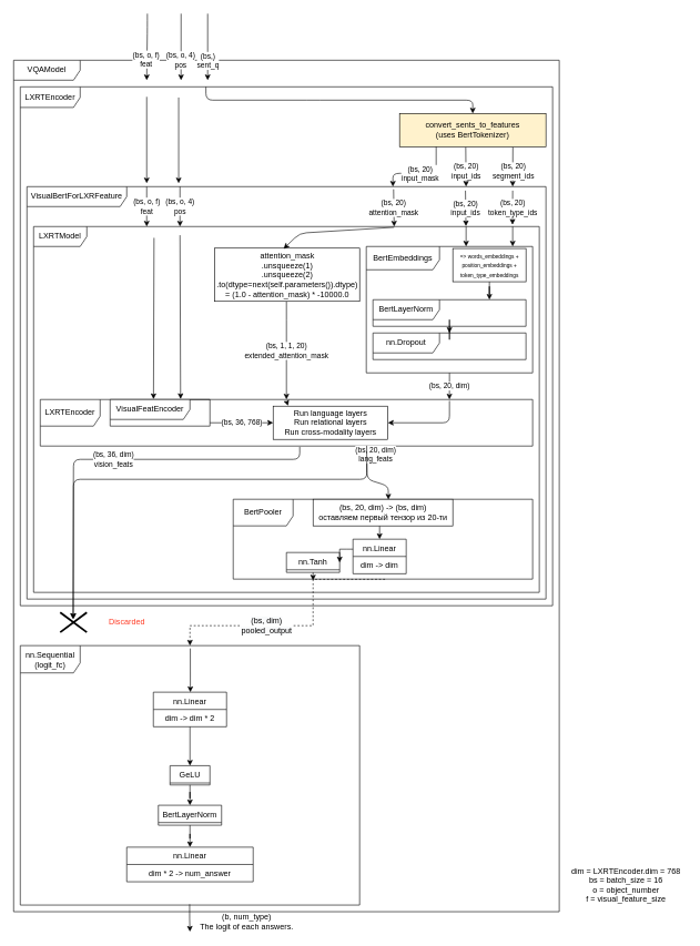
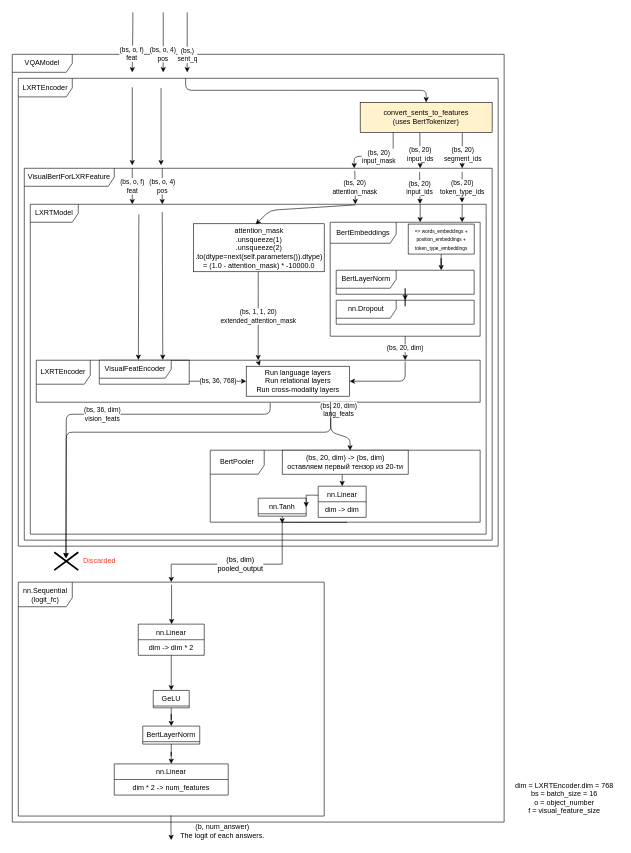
- <mxCell id="17" value="&lt;span style=&quot;background-color: rgb(248 , 249 , 250)&quot;&gt;&lt;span style=&quot;font-size: 12px&quot;&gt;(bs, dim)&lt;/span&gt;&lt;br&gt;&lt;span style=&quot;font-size: 12px&quot;&gt;pooled_output&lt;/span&gt;&lt;br&gt;&lt;/span&gt;" style="edgeStyle=orthogonalEdgeStyle;rounded=0;orthogonalLoop=1;jettySize=auto;html=1;exitX=0.507;exitY=1.003;exitDx=0;exitDy=0;exitPerimeter=0;dashed=1;" edge="1" parent="1" source="50" target="5"><mxGeometry x="0.262" relative="1" as="geometry"><Array as="points"><mxPoint x="470" y="940" /><mxPoint x="285" y="940" /></Array><mxPoint as="offset" /></mxGeometry></mxCell>
+ <mxCell id="17" value="&lt;span style=&quot;background-color: rgb(248 , 249 , 250)&quot;&gt;&lt;span style=&quot;font-size: 12px&quot;&gt;(bs, dim)&lt;/span&gt;&lt;br&gt;&lt;span style=&quot;font-size: 12px&quot;&gt;pooled_output&lt;/span&gt;&lt;br&gt;&lt;/span&gt;" style="edgeStyle=orthogonalEdgeStyle;rounded=0;orthogonalLoop=1;jettySize=auto;html=1;exitX=0.507;exitY=1.003;exitDx=0;exitDy=0;exitPerimeter=0;" edge="1" parent="1" source="50" target="5"><mxGeometry x="0.262" relative="1" as="geometry"><Array as="points"><mxPoint x="470" y="940" /><mxPoint x="285" y="940" /></Array><mxPoint as="offset" /></mxGeometry></mxCell>
- <mxCell id="67" value="&lt;font color=&quot;#ff3c26&quot;&gt;Discarded&lt;/font&gt;" style="text;html=1;align=center;verticalAlign=middle;resizable=0;points=[];autosize=1;strokeColor=none;fillColor=none;" vertex="1" parent="1"><mxGeometry x="155" y="925" width="70" height="20" as="geometry" /></mxCell>
+ <mxCell id="67" value="&lt;font color=&quot;#ff3c26&quot;&gt;Discarded&lt;/font&gt;" style="text;html=1;align=center;verticalAlign=middle;resizable=0;points=[];autosize=1;strokeColor=none;fillColor=none;" vertex="1" parent="1"><mxGeometry x="130" y="925" width="70" height="20" as="geometry" /></mxCell>
- <mxCell id="15" value="dim * 2 -&gt; num_answer" style="text;strokeColor=none;fillColor=none;align=center;verticalAlign=top;spacingLeft=4;spacingRight=4;overflow=hidden;rotatable=0;points=[[0,0.5],[1,0.5]];portConstraint=eastwest;" vertex="1" parent="14"><mxGeometry y="26" width="190" height="26" as="geometry" /></mxCell>
+ <mxCell id="15" value="dim * 2 -&gt; num_features" style="text;strokeColor=none;fillColor=none;align=center;verticalAlign=top;spacingLeft=4;spacingRight=4;overflow=hidden;rotatable=0;points=[[0,0.5],[1,0.5]];portConstraint=eastwest;" vertex="1" parent="14"><mxGeometry y="26" width="190" height="26" as="geometry" /></mxCell>
- <mxCell id="19" value="(b, num_type)&lt;br&gt;The logit of each answers." style="text;html=1;align=center;verticalAlign=middle;resizable=0;points=[];autosize=1;strokeColor=none;fillColor=none;" vertex="1" parent="1"><mxGeometry x="290" y="1370" width="160" height="30" as="geometry" /></mxCell>
+ <mxCell id="19" value="(b, num_answer)&lt;br&gt;The logit of each answers." style="text;html=1;align=center;verticalAlign=middle;resizable=0;points=[];autosize=1;strokeColor=none;fillColor=none;" vertex="1" parent="1"><mxGeometry x="290" y="1370" width="160" height="30" as="geometry" /></mxCell>
